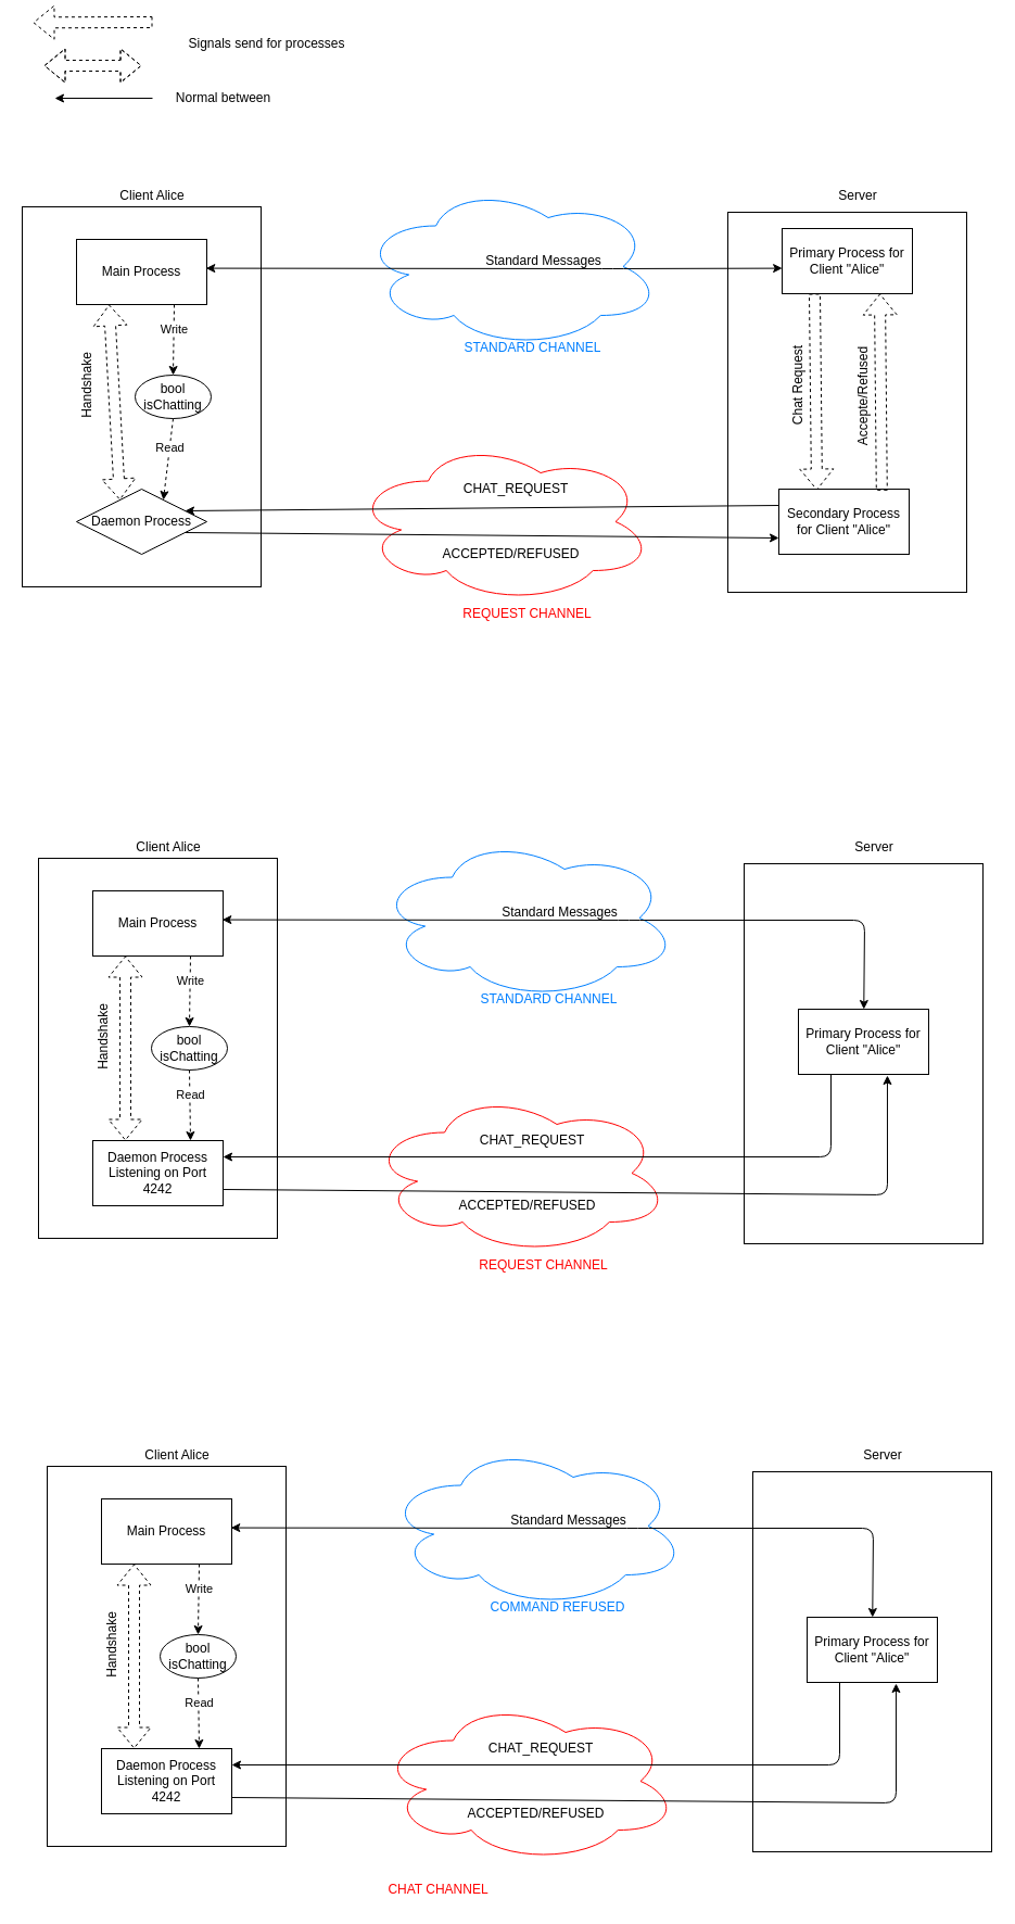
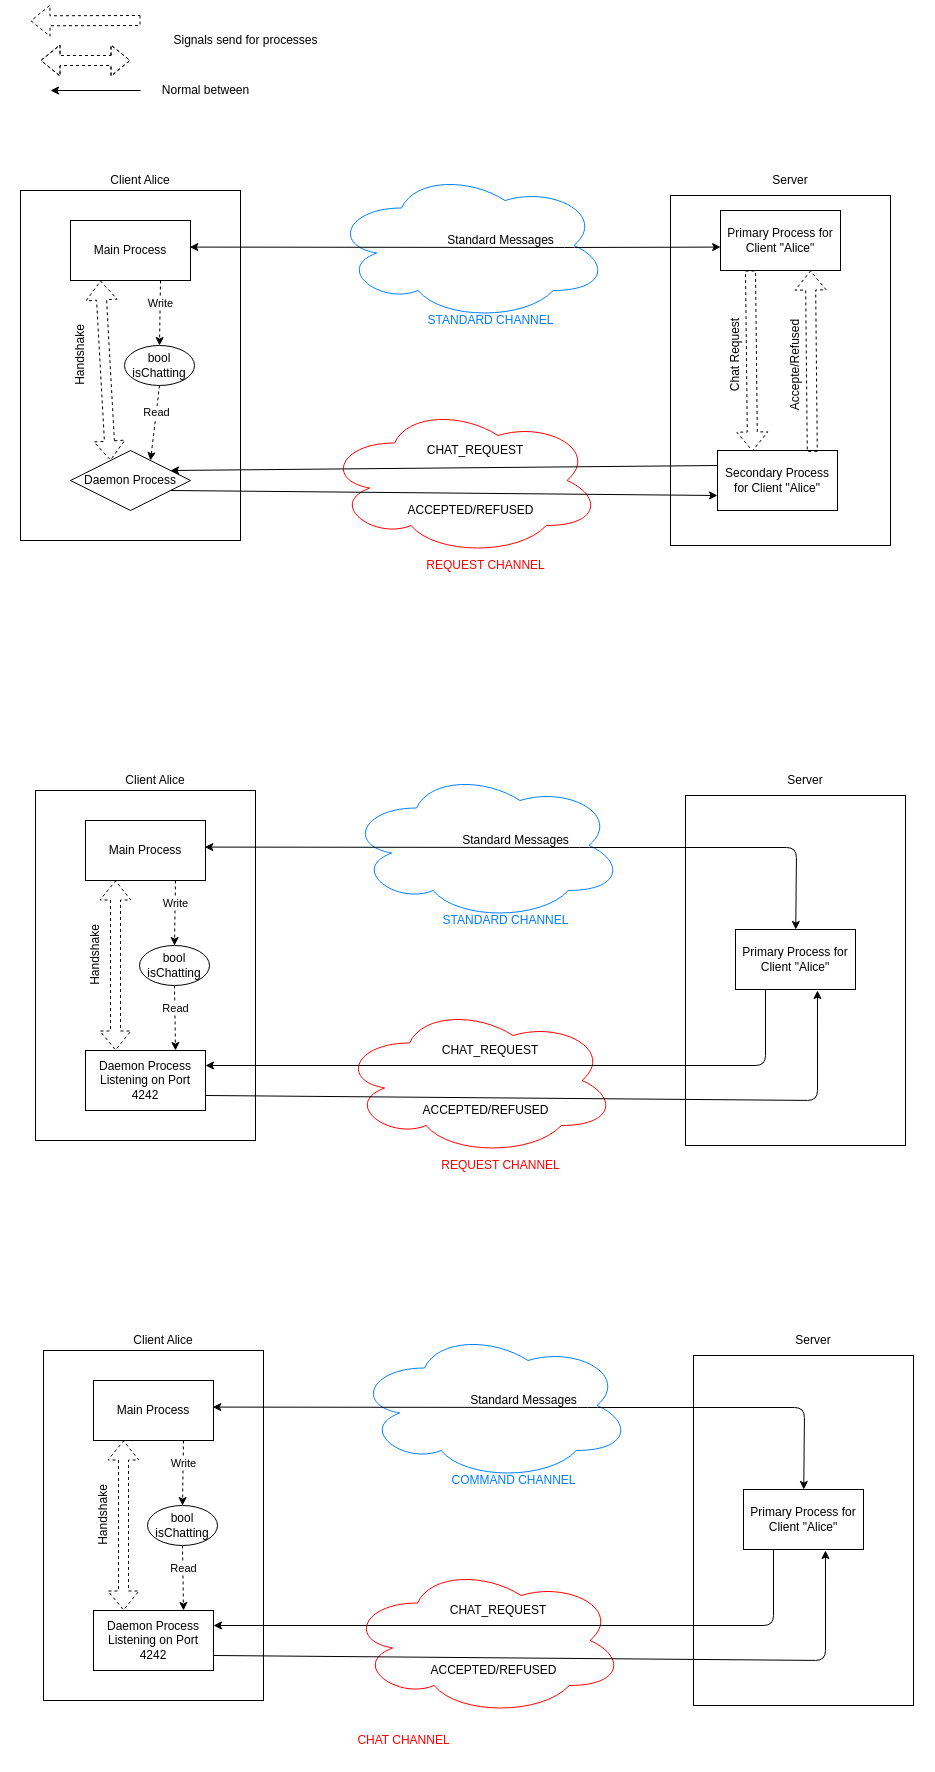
- <mxCell id="78" value="COMMAND REFUSED" style="text;html=1;align=center;verticalAlign=middle;resizable=0;points=[];autosize=1;strokeColor=none;fontColor=#007FFF;" parent="1" vertex="1"><mxGeometry x="443" y="1470" width="140" height="20" as="geometry" /></mxCell>
+ <mxCell id="78" value="COMMAND CHANNEL" style="text;html=1;align=center;verticalAlign=middle;resizable=0;points=[];autosize=1;strokeColor=none;fontColor=#007FFF;" parent="1" vertex="1"><mxGeometry x="443" y="1470" width="140" height="20" as="geometry" /></mxCell>
